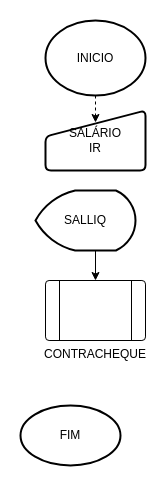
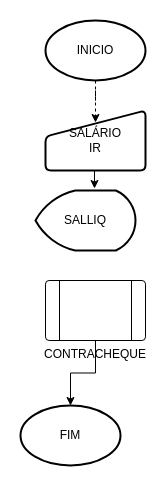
- <mxCell id="2" value="INICIO" style="strokeWidth=2;html=1;shape=mxgraph.flowchart.start_1;whiteSpace=wrap;" vertex="1" parent="1"><mxGeometry x="45" y="20" width="100" height="75" as="geometry" /></mxCell>
+ <mxCell id="2" value="INICIO" style="strokeWidth=2;html=1;shape=mxgraph.flowchart.start_1;whiteSpace=wrap;" vertex="1" parent="1"><mxGeometry x="45" y="20" width="100" height="60" as="geometry" /></mxCell>
+ <mxCell id="9" style="edgeStyle=orthogonalEdgeStyle;rounded=0;orthogonalLoop=1;jettySize=auto;html=1;exitX=0.5;exitY=1;exitDx=0;exitDy=0;entryX=0.59;entryY=-0.033;entryDx=0;entryDy=0;entryPerimeter=0;" edge="1" parent="1" source="4" target="7"><mxGeometry relative="1" as="geometry" /></mxCell>
- <mxCell id="6" style="edgeStyle=orthogonalEdgeStyle;rounded=0;orthogonalLoop=1;jettySize=auto;html=1;exitX=0.5;exitY=1;exitDx=0;exitDy=0;exitPerimeter=0;entryX=0.5;entryY=0;entryDx=0;entryDy=0;" edge="1" parent="1" source="7" target="5"><mxGeometry relative="1" as="geometry" /></mxCell>
+ <mxCell id="10" style="edgeStyle=orthogonalEdgeStyle;rounded=0;orthogonalLoop=1;jettySize=auto;html=1;exitX=0.5;exitY=1;exitDx=0;exitDy=0;entryX=0.5;entryY=0;entryDx=0;entryDy=0;entryPerimeter=0;" edge="1" parent="1" source="5" target="3"><mxGeometry relative="1" as="geometry" /></mxCell>
